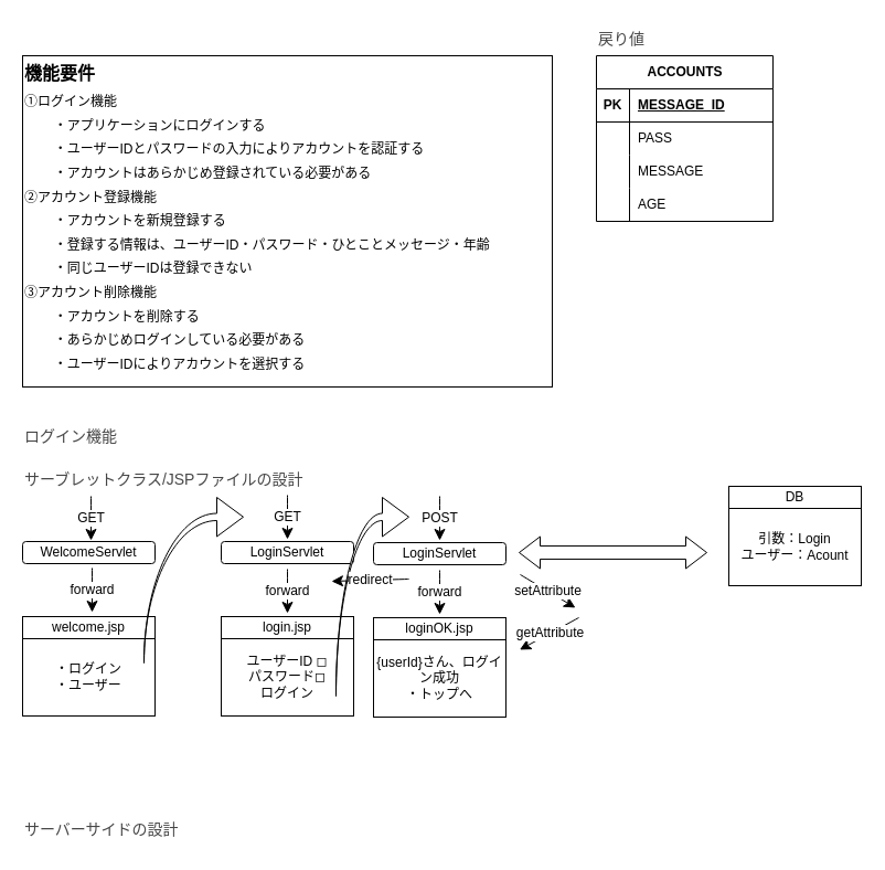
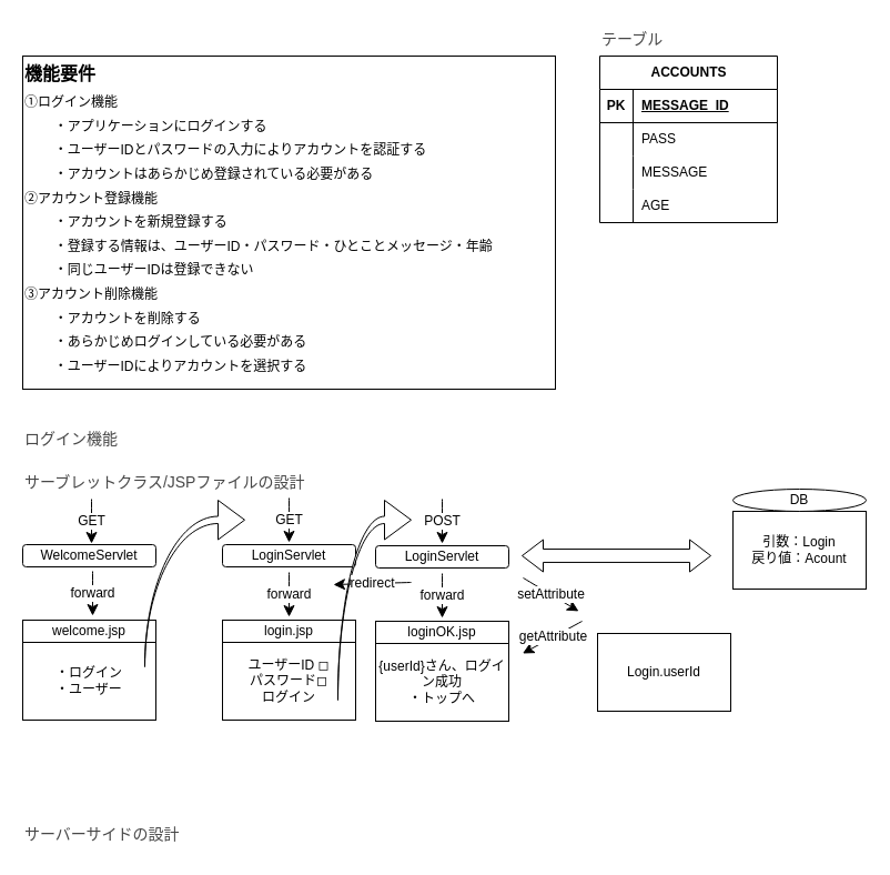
- <mxCell id="16" value="戻り値" style="text;html=1;align=left;verticalAlign=middle;whiteSpace=wrap;rounded=0;fontSize=14;fillColor=none;strokeColor=none;glass=0;labelBorderColor=none;textShadow=0;fontColor=#474747;" vertex="1" parent="1"><mxGeometry x="540" y="20" width="130" height="30" as="geometry" /></mxCell>
+ <mxCell id="16" value="テーブル" style="text;html=1;align=left;verticalAlign=middle;whiteSpace=wrap;rounded=0;fontSize=14;fillColor=none;strokeColor=none;glass=0;labelBorderColor=none;textShadow=0;fontColor=#474747;" vertex="1" parent="1"><mxGeometry x="540" y="20" width="130" height="30" as="geometry" /></mxCell>
- <mxCell id="40" value="DB" style="rounded=0;whiteSpace=wrap;html=1;" vertex="1" parent="1"><mxGeometry x="660" y="440" width="120" height="20" as="geometry" /></mxCell>
+ <mxCell id="40" value="DB" style="ellipse;whiteSpace=wrap;html=1;" vertex="1" parent="1"><mxGeometry x="660" y="440" width="120" height="20" as="geometry" /></mxCell>
- <mxCell id="39" value="引数：Login&lt;div&gt;ユーザー：Acount&lt;/div&gt;" style="rounded=0;whiteSpace=wrap;html=1;" vertex="1" parent="1"><mxGeometry x="660" y="460" width="120" height="70" as="geometry" /></mxCell>
+ <mxCell id="39" value="引数：Login&lt;div&gt;戻り値：Acount&lt;/div&gt;" style="rounded=0;whiteSpace=wrap;html=1;" vertex="1" parent="1"><mxGeometry x="660" y="460" width="120" height="70" as="geometry" /></mxCell>
+ <mxCell id="37" value="Login.userId" style="rounded=0;whiteSpace=wrap;html=1;" vertex="1" parent="1"><mxGeometry x="538" y="570" width="120" height="70" as="geometry" /></mxCell>
